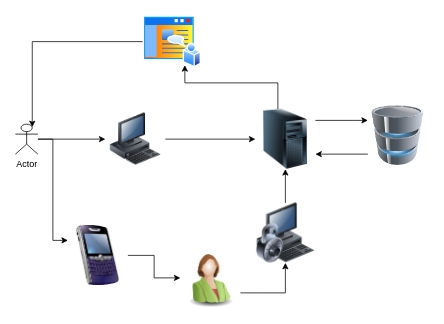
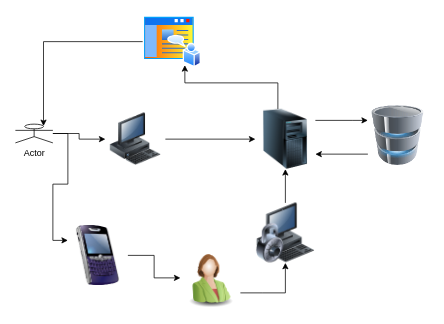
- <mxCell id="4" value="Actor" style="shape=umlActor;verticalLabelPosition=bottom;verticalAlign=top;html=1;outlineConnect=0;" parent="1" vertex="1"><mxGeometry x="20" y="165" width="30" height="40" as="geometry" /></mxCell>
+ <mxCell id="4" value="Actor" style="shape=umlActor;verticalLabelPosition=bottom;verticalAlign=top;html=1;outlineConnect=0;" parent="1" vertex="1"><mxGeometry x="20" y="165" width="50" height="25" as="geometry" /></mxCell>
